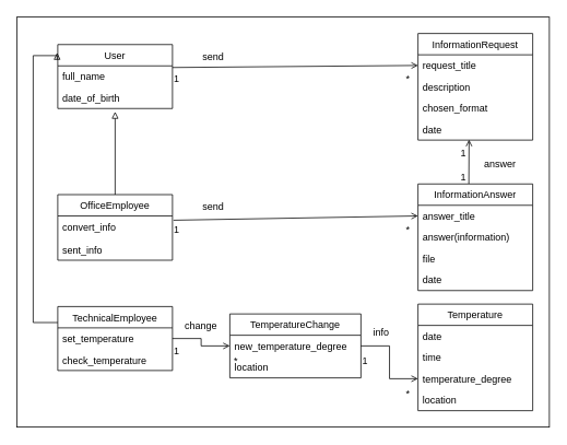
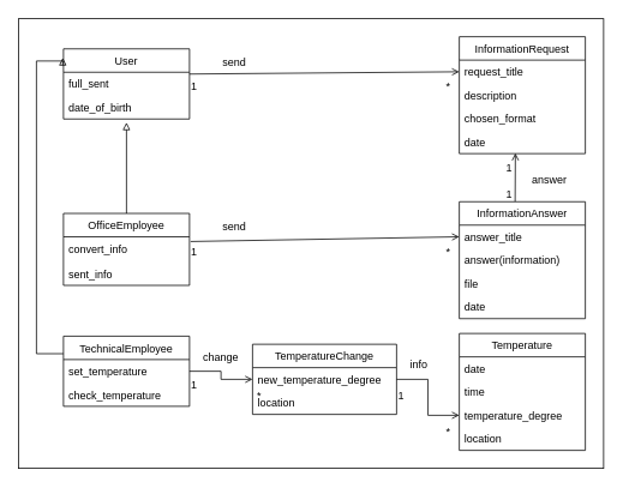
- <mxCell id="12" value="full_name" style="text;strokeColor=none;fillColor=none;align=left;verticalAlign=top;spacingLeft=4;spacingRight=4;overflow=hidden;rotatable=0;points=[[0,0.5],[1,0.5]];portConstraint=eastwest;" parent="11" vertex="1"><mxGeometry y="26" width="140" height="26" as="geometry" /></mxCell>
+ <mxCell id="12" value="full_sent" style="text;strokeColor=none;fillColor=none;align=left;verticalAlign=top;spacingLeft=4;spacingRight=4;overflow=hidden;rotatable=0;points=[[0,0.5],[1,0.5]];portConstraint=eastwest;" parent="11" vertex="1"><mxGeometry y="26" width="140" height="26" as="geometry" /></mxCell>
